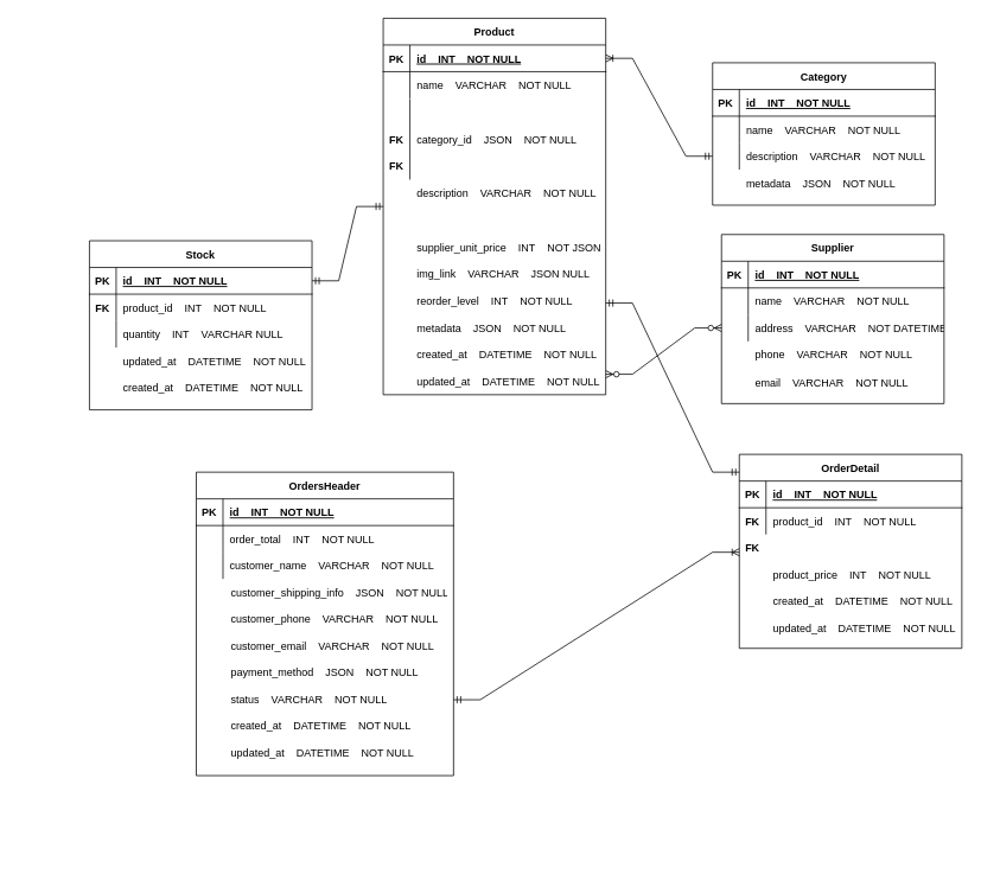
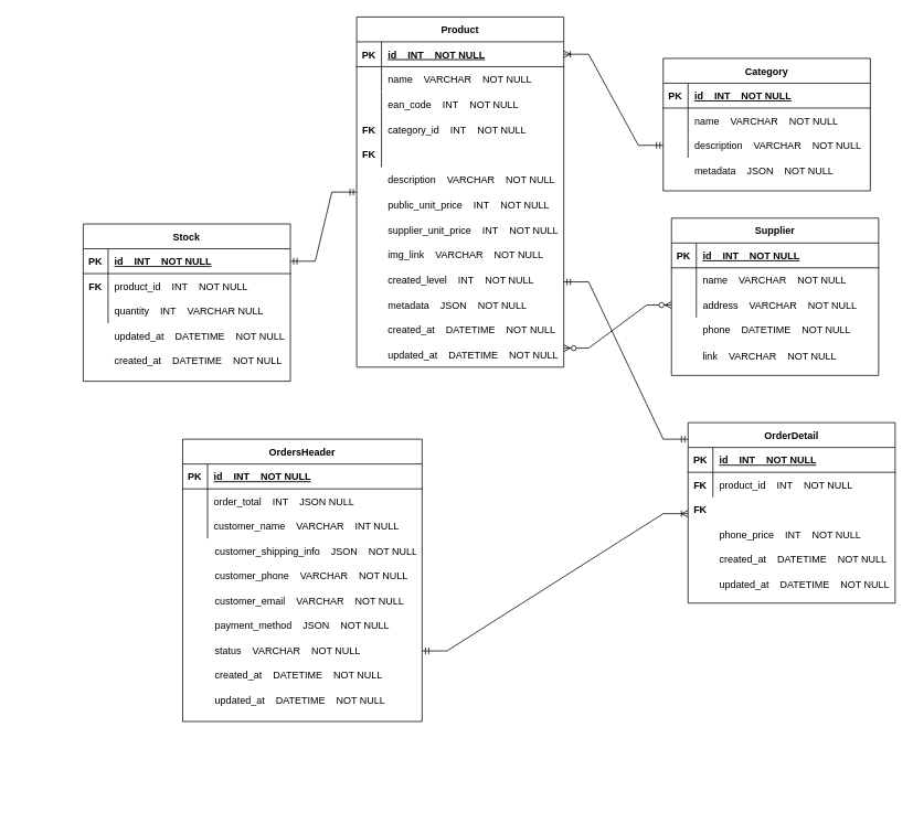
+ <mxCell id="34" value="ean_code    INT    NOT NULL" style="shape=partialRectangle;overflow=hidden;connectable=0;fillColor=none;top=0;left=0;bottom=0;right=0;align=left;spacingLeft=6;fontFamily=Helvetica;" parent="17" vertex="1"><mxGeometry x="30" y="90.643" width="220" height="30.214" as="geometry" /></mxCell>
- <mxCell id="33" value="category_id    JSON    NOT NULL" style="shape=partialRectangle;overflow=hidden;connectable=0;fillColor=none;top=0;left=0;bottom=0;right=0;align=left;spacingLeft=6;fontFamily=Helvetica;" parent="17" vertex="1"><mxGeometry x="30" y="120.857" width="220" height="30.214" as="geometry" /></mxCell>
+ <mxCell id="33" value="category_id    INT    NOT NULL" style="shape=partialRectangle;overflow=hidden;connectable=0;fillColor=none;top=0;left=0;bottom=0;right=0;align=left;spacingLeft=6;fontFamily=Helvetica;" parent="17" vertex="1"><mxGeometry x="30" y="120.857" width="220" height="30.214" as="geometry" /></mxCell>
+ <mxCell id="26" value="public_unit_price    INT    NOT NULL" style="shape=partialRectangle;overflow=hidden;connectable=0;fillColor=none;top=0;left=0;bottom=0;right=0;align=left;spacingLeft=6;fontFamily=Helvetica;" parent="17" vertex="1"><mxGeometry x="30" y="211.5" width="220" height="30.214" as="geometry" /></mxCell>
- <mxCell id="27" value="supplier_unit_price    INT    NOT JSON" style="shape=partialRectangle;overflow=hidden;connectable=0;fillColor=none;top=0;left=0;bottom=0;right=0;align=left;spacingLeft=6;fontFamily=Helvetica;" parent="17" vertex="1"><mxGeometry x="30" y="241.714" width="220" height="30.214" as="geometry" /></mxCell>
+ <mxCell id="27" value="supplier_unit_price    INT    NOT NULL" style="shape=partialRectangle;overflow=hidden;connectable=0;fillColor=none;top=0;left=0;bottom=0;right=0;align=left;spacingLeft=6;fontFamily=Helvetica;" parent="17" vertex="1"><mxGeometry x="30" y="241.714" width="220" height="30.214" as="geometry" /></mxCell>
- <mxCell id="31" value="img_link    VARCHAR    JSON NULL" style="shape=partialRectangle;overflow=hidden;connectable=0;fillColor=none;top=0;left=0;bottom=0;right=0;align=left;spacingLeft=6;fontFamily=Helvetica;" parent="17" vertex="1"><mxGeometry x="30" y="271.929" width="220" height="30.214" as="geometry" /></mxCell>
+ <mxCell id="31" value="img_link    VARCHAR    NOT NULL" style="shape=partialRectangle;overflow=hidden;connectable=0;fillColor=none;top=0;left=0;bottom=0;right=0;align=left;spacingLeft=6;fontFamily=Helvetica;" parent="17" vertex="1"><mxGeometry x="30" y="271.929" width="220" height="30.214" as="geometry" /></mxCell>
- <mxCell id="29" value="reorder_level    INT    NOT NULL" style="shape=partialRectangle;overflow=hidden;connectable=0;fillColor=none;top=0;left=0;bottom=0;right=0;align=left;spacingLeft=6;fontFamily=Helvetica;" parent="17" vertex="1"><mxGeometry x="30" y="302.143" width="220" height="30.214" as="geometry" /></mxCell>
+ <mxCell id="29" value="created_level    INT    NOT NULL" style="shape=partialRectangle;overflow=hidden;connectable=0;fillColor=none;top=0;left=0;bottom=0;right=0;align=left;spacingLeft=6;fontFamily=Helvetica;" parent="17" vertex="1"><mxGeometry x="30" y="302.143" width="220" height="30.214" as="geometry" /></mxCell>
- <mxCell id="13" value="address    VARCHAR    NOT DATETIME" style="shape=partialRectangle;overflow=hidden;connectable=0;fillColor=none;top=0;left=0;bottom=0;right=0;align=left;spacingLeft=6;fontFamily=Helvetica;" parent="11" vertex="1"><mxGeometry x="30" width="220" height="30" as="geometry"><mxRectangle width="220" height="30" as="alternateBounds" /></mxGeometry></mxCell>
+ <mxCell id="13" value="address    VARCHAR    NOT NULL" style="shape=partialRectangle;overflow=hidden;connectable=0;fillColor=none;top=0;left=0;bottom=0;right=0;align=left;spacingLeft=6;fontFamily=Helvetica;" parent="11" vertex="1"><mxGeometry x="30" width="220" height="30" as="geometry"><mxRectangle width="220" height="30" as="alternateBounds" /></mxGeometry></mxCell>
- <mxCell id="15" value="phone    VARCHAR    NOT NULL" style="shape=partialRectangle;overflow=hidden;connectable=0;fillColor=none;top=0;left=0;bottom=0;right=0;align=left;spacingLeft=6;fontFamily=Helvetica;" parent="14" vertex="1"><mxGeometry width="220" height="31.5" as="geometry"><mxRectangle width="220" height="30" as="alternateBounds" /></mxGeometry></mxCell>
+ <mxCell id="15" value="phone    DATETIME    NOT NULL" style="shape=partialRectangle;overflow=hidden;connectable=0;fillColor=none;top=0;left=0;bottom=0;right=0;align=left;spacingLeft=6;fontFamily=Helvetica;" parent="14" vertex="1"><mxGeometry width="220" height="31.5" as="geometry"><mxRectangle width="220" height="30" as="alternateBounds" /></mxGeometry></mxCell>
- <mxCell id="16" value="email    VARCHAR    NOT NULL" style="shape=partialRectangle;overflow=hidden;connectable=0;fillColor=none;top=0;left=0;bottom=0;right=0;align=left;spacingLeft=6;fontFamily=Helvetica;" parent="14" vertex="1"><mxGeometry y="31.5" width="220" height="31.5" as="geometry"><mxRectangle width="220" height="30" as="alternateBounds" /></mxGeometry></mxCell>
+ <mxCell id="16" value="link    VARCHAR    NOT NULL" style="shape=partialRectangle;overflow=hidden;connectable=0;fillColor=none;top=0;left=0;bottom=0;right=0;align=left;spacingLeft=6;fontFamily=Helvetica;" parent="14" vertex="1"><mxGeometry y="31.5" width="220" height="31.5" as="geometry"><mxRectangle width="220" height="30" as="alternateBounds" /></mxGeometry></mxCell>
- <mxCell id="79" value="order_total    INT    NOT NULL" style="shape=partialRectangle;overflow=hidden;connectable=0;fillColor=none;top=0;left=0;bottom=0;right=0;align=left;spacingLeft=6;fontFamily=Helvetica;" parent="77" vertex="1"><mxGeometry x="30" width="259" height="30" as="geometry"><mxRectangle width="259" height="30" as="alternateBounds" /></mxGeometry></mxCell>
+ <mxCell id="79" value="order_total    INT    JSON NULL" style="shape=partialRectangle;overflow=hidden;connectable=0;fillColor=none;top=0;left=0;bottom=0;right=0;align=left;spacingLeft=6;fontFamily=Helvetica;" parent="77" vertex="1"><mxGeometry x="30" width="259" height="30" as="geometry"><mxRectangle width="259" height="30" as="alternateBounds" /></mxGeometry></mxCell>
- <mxCell id="82" value="customer_name    VARCHAR    NOT NULL" style="shape=partialRectangle;overflow=hidden;connectable=0;fillColor=none;top=0;left=0;bottom=0;right=0;align=left;spacingLeft=6;fontFamily=Helvetica;" parent="80" vertex="1"><mxGeometry x="30" width="259" height="30" as="geometry"><mxRectangle width="259" height="30" as="alternateBounds" /></mxGeometry></mxCell>
+ <mxCell id="82" value="customer_name    VARCHAR    INT NULL" style="shape=partialRectangle;overflow=hidden;connectable=0;fillColor=none;top=0;left=0;bottom=0;right=0;align=left;spacingLeft=6;fontFamily=Helvetica;" parent="80" vertex="1"><mxGeometry x="30" width="259" height="30" as="geometry"><mxRectangle width="259" height="30" as="alternateBounds" /></mxGeometry></mxCell>
- <mxCell id="93" value="product_price    INT    NOT NULL" style="shape=partialRectangle;overflow=hidden;connectable=0;fillColor=none;top=0;left=0;bottom=0;right=0;align=left;spacingLeft=6;fontFamily=Helvetica;" parent="83" vertex="1"><mxGeometry x="30" y="120" width="220" height="30" as="geometry"><mxRectangle width="220" height="30" as="alternateBounds" /></mxGeometry></mxCell>
+ <mxCell id="93" value="phone_price    INT    NOT NULL" style="shape=partialRectangle;overflow=hidden;connectable=0;fillColor=none;top=0;left=0;bottom=0;right=0;align=left;spacingLeft=6;fontFamily=Helvetica;" parent="83" vertex="1"><mxGeometry x="30" y="120" width="220" height="30" as="geometry"><mxRectangle width="220" height="30" as="alternateBounds" /></mxGeometry></mxCell>
